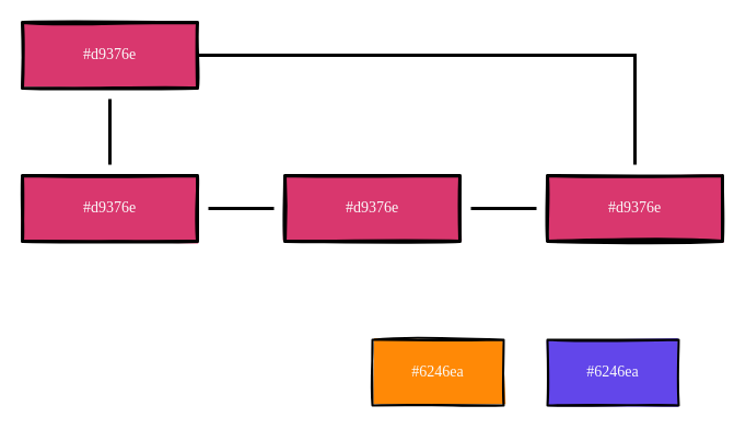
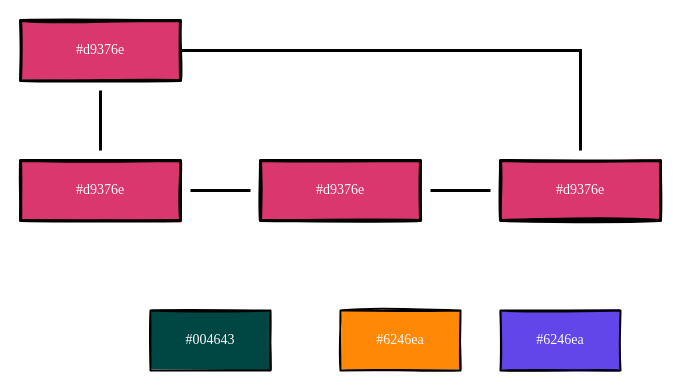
+ <mxCell id="4" value="&lt;p&gt;&lt;font face=&quot;Comic Sans MS&quot;&gt;&lt;span style=&quot;font-size: 14px&quot;&gt;#004643&lt;/span&gt;&lt;/font&gt;&lt;br&gt;&lt;/p&gt;" style="rounded=0;whiteSpace=wrap;html=1;strokeWidth=2;sketch=1;fillStyle=solid;fontColor=#FAFAFA;fillColor=#004643;" parent="1" vertex="1"><mxGeometry x="150" y="310" width="120" height="60" as="geometry" /></mxCell>
